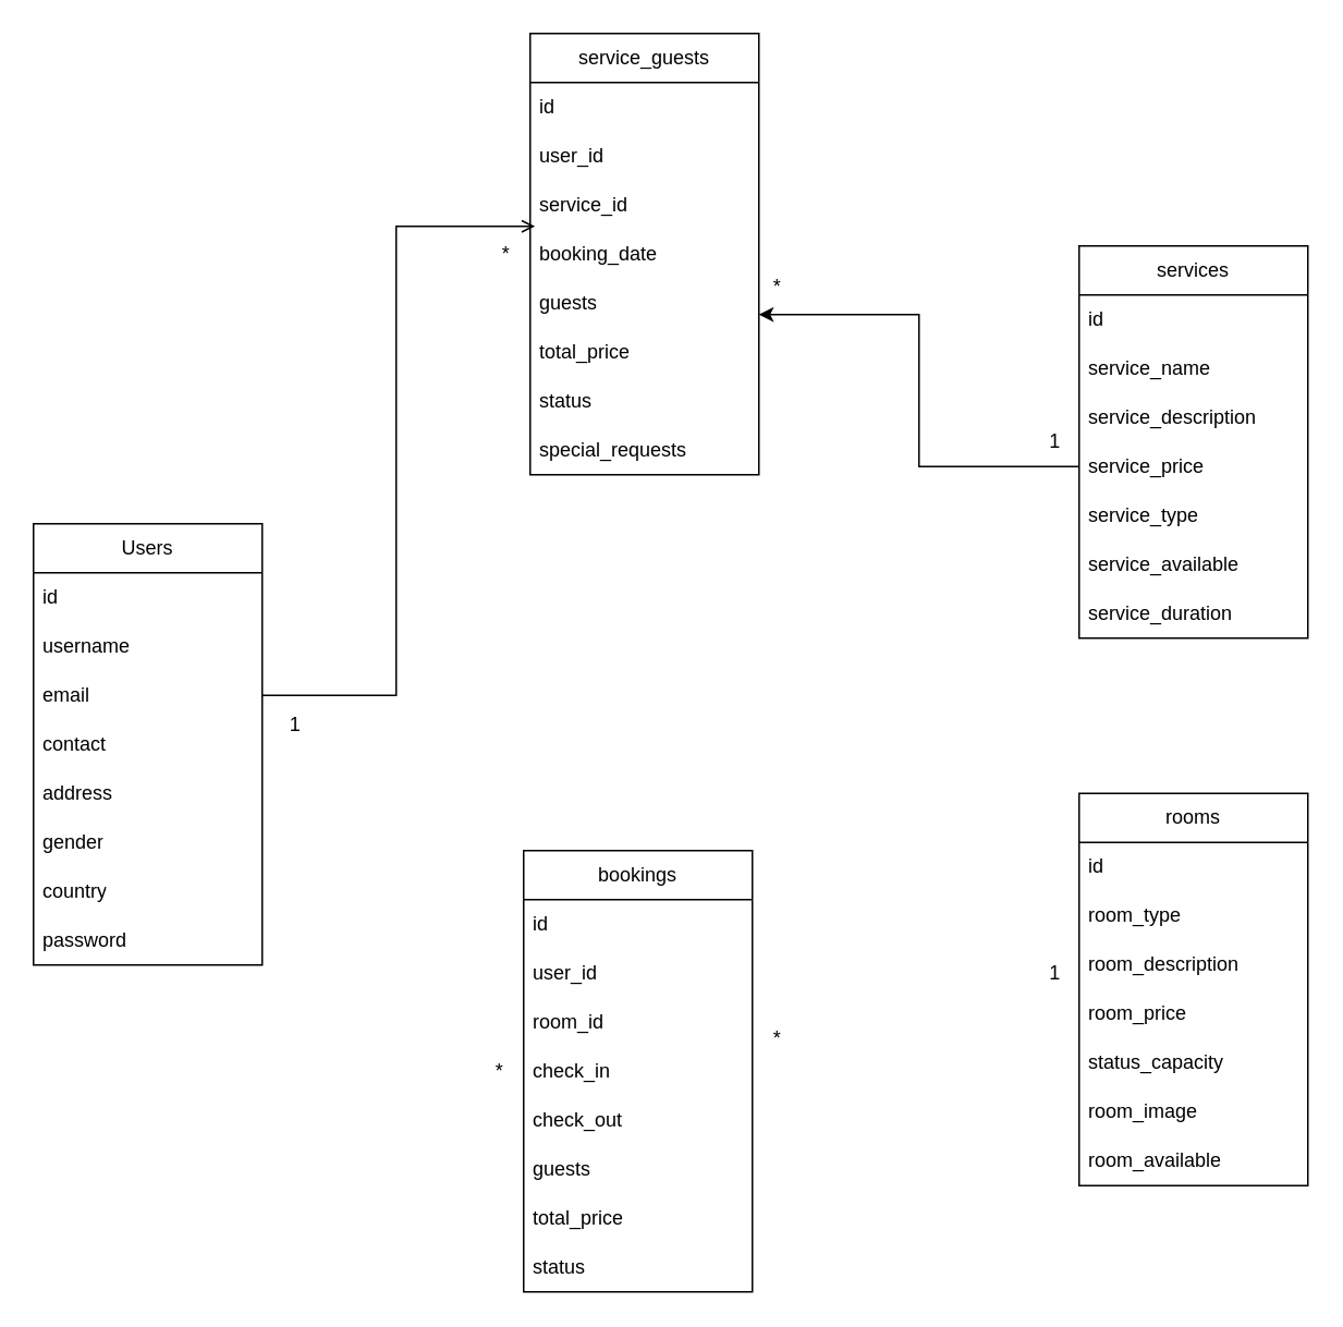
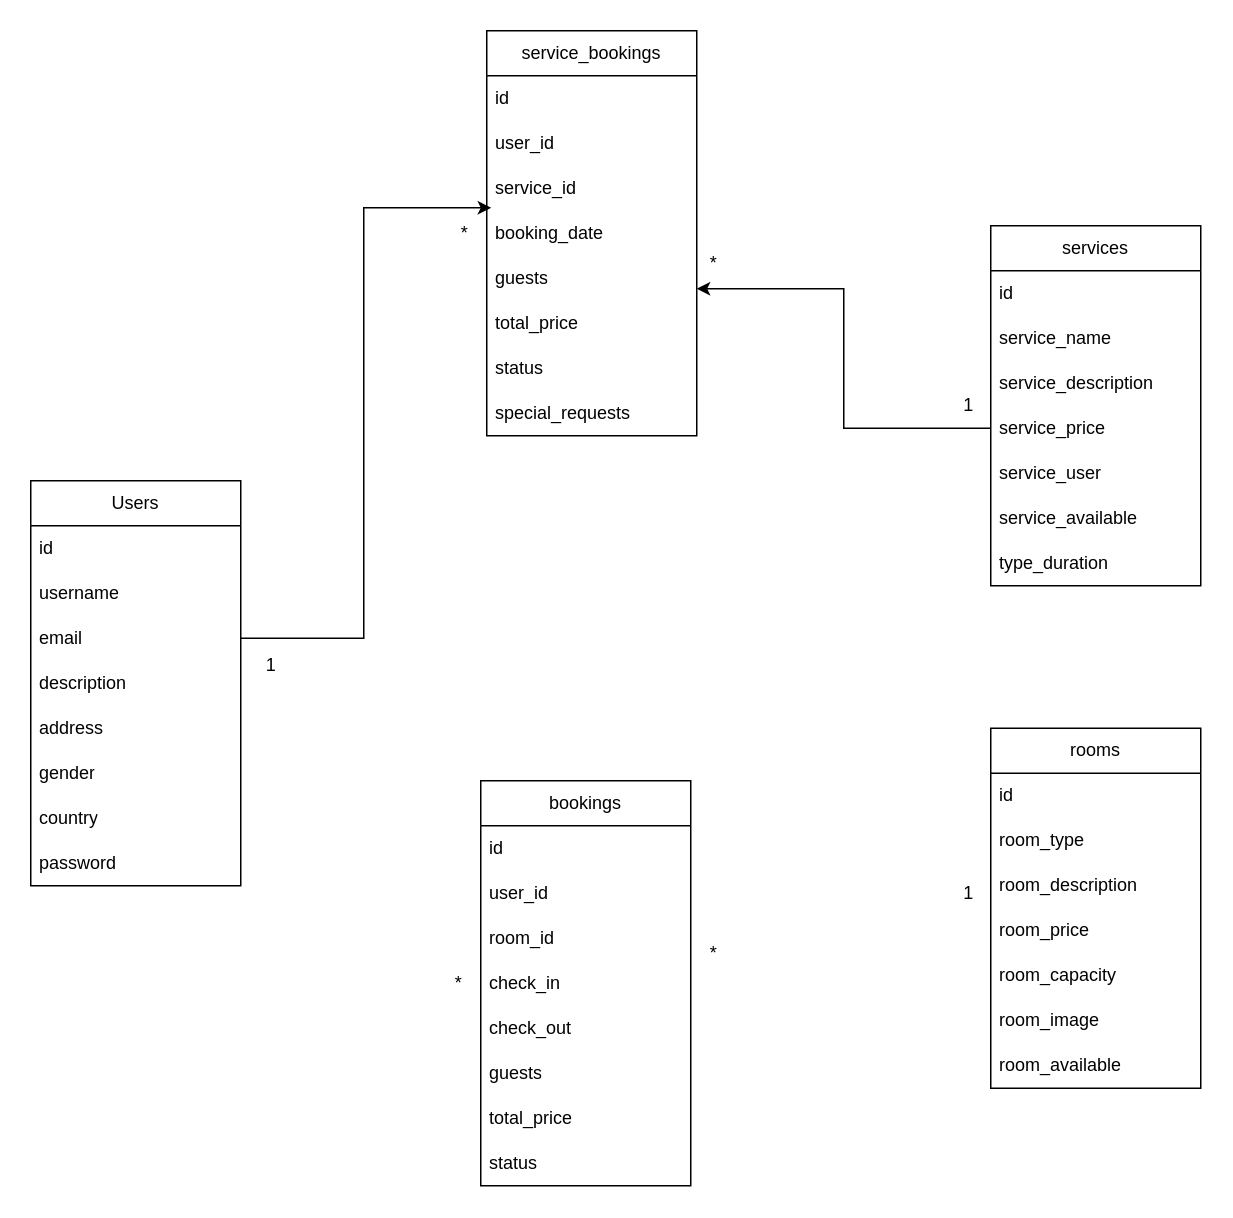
- <mxCell id="19" value="service_guests" style="swimlane;fontStyle=0;childLayout=stackLayout;horizontal=1;startSize=30;horizontalStack=0;resizeParent=1;resizeParentMax=0;resizeLast=0;collapsible=1;marginBottom=0;whiteSpace=wrap;html=1;" vertex="1" parent="1"><mxGeometry x="324" y="20" width="140" height="270" as="geometry" /></mxCell>
+ <mxCell id="19" value="service_bookings" style="swimlane;fontStyle=0;childLayout=stackLayout;horizontal=1;startSize=30;horizontalStack=0;resizeParent=1;resizeParentMax=0;resizeLast=0;collapsible=1;marginBottom=0;whiteSpace=wrap;html=1;" vertex="1" parent="1"><mxGeometry x="324" y="20" width="140" height="270" as="geometry" /></mxCell>
- <mxCell id="49" style="edgeStyle=orthogonalEdgeStyle;rounded=0;orthogonalLoop=1;jettySize=auto;html=1;entryX=0.021;entryY=0.933;entryDx=0;entryDy=0;entryPerimeter=0;endArrow=open;" edge="1" parent="1" source="5" target="22"><mxGeometry relative="1" as="geometry" /></mxCell>
+ <mxCell id="49" style="edgeStyle=orthogonalEdgeStyle;rounded=0;orthogonalLoop=1;jettySize=auto;html=1;entryX=0.021;entryY=0.933;entryDx=0;entryDy=0;entryPerimeter=0;" edge="1" parent="1" source="5" target="22"><mxGeometry relative="1" as="geometry" /></mxCell>
- <mxCell id="16" value="service_type" style="text;strokeColor=none;fillColor=none;align=left;verticalAlign=middle;spacingLeft=4;spacingRight=4;overflow=hidden;points=[[0,0.5],[1,0.5]];portConstraint=eastwest;rotatable=0;whiteSpace=wrap;html=1;" vertex="1" parent="11"><mxGeometry y="150" width="140" height="30" as="geometry" /></mxCell>
+ <mxCell id="16" value="service_user" style="text;strokeColor=none;fillColor=none;align=left;verticalAlign=middle;spacingLeft=4;spacingRight=4;overflow=hidden;points=[[0,0.5],[1,0.5]];portConstraint=eastwest;rotatable=0;whiteSpace=wrap;html=1;" vertex="1" parent="11"><mxGeometry y="150" width="140" height="30" as="geometry" /></mxCell>
- <mxCell id="18" value="service_duration" style="text;strokeColor=none;fillColor=none;align=left;verticalAlign=middle;spacingLeft=4;spacingRight=4;overflow=hidden;points=[[0,0.5],[1,0.5]];portConstraint=eastwest;rotatable=0;whiteSpace=wrap;html=1;" vertex="1" parent="11"><mxGeometry y="210" width="140" height="30" as="geometry" /></mxCell>
+ <mxCell id="18" value="type_duration" style="text;strokeColor=none;fillColor=none;align=left;verticalAlign=middle;spacingLeft=4;spacingRight=4;overflow=hidden;points=[[0,0.5],[1,0.5]];portConstraint=eastwest;rotatable=0;whiteSpace=wrap;html=1;" vertex="1" parent="11"><mxGeometry y="210" width="140" height="30" as="geometry" /></mxCell>
- <mxCell id="6" value="contact" style="text;strokeColor=none;fillColor=none;align=left;verticalAlign=middle;spacingLeft=4;spacingRight=4;overflow=hidden;points=[[0,0.5],[1,0.5]];portConstraint=eastwest;rotatable=0;whiteSpace=wrap;html=1;" vertex="1" parent="2"><mxGeometry y="120" width="140" height="30" as="geometry" /></mxCell>
+ <mxCell id="6" value="description" style="text;strokeColor=none;fillColor=none;align=left;verticalAlign=middle;spacingLeft=4;spacingRight=4;overflow=hidden;points=[[0,0.5],[1,0.5]];portConstraint=eastwest;rotatable=0;whiteSpace=wrap;html=1;" vertex="1" parent="2"><mxGeometry y="120" width="140" height="30" as="geometry" /></mxCell>
- <mxCell id="33" value="status_capacity" style="text;strokeColor=none;fillColor=none;align=left;verticalAlign=middle;spacingLeft=4;spacingRight=4;overflow=hidden;points=[[0,0.5],[1,0.5]];portConstraint=eastwest;rotatable=0;whiteSpace=wrap;html=1;" vertex="1" parent="28"><mxGeometry y="150" width="140" height="30" as="geometry" /></mxCell>
+ <mxCell id="33" value="room_capacity" style="text;strokeColor=none;fillColor=none;align=left;verticalAlign=middle;spacingLeft=4;spacingRight=4;overflow=hidden;points=[[0,0.5],[1,0.5]];portConstraint=eastwest;rotatable=0;whiteSpace=wrap;html=1;" vertex="1" parent="28"><mxGeometry y="150" width="140" height="30" as="geometry" /></mxCell>
